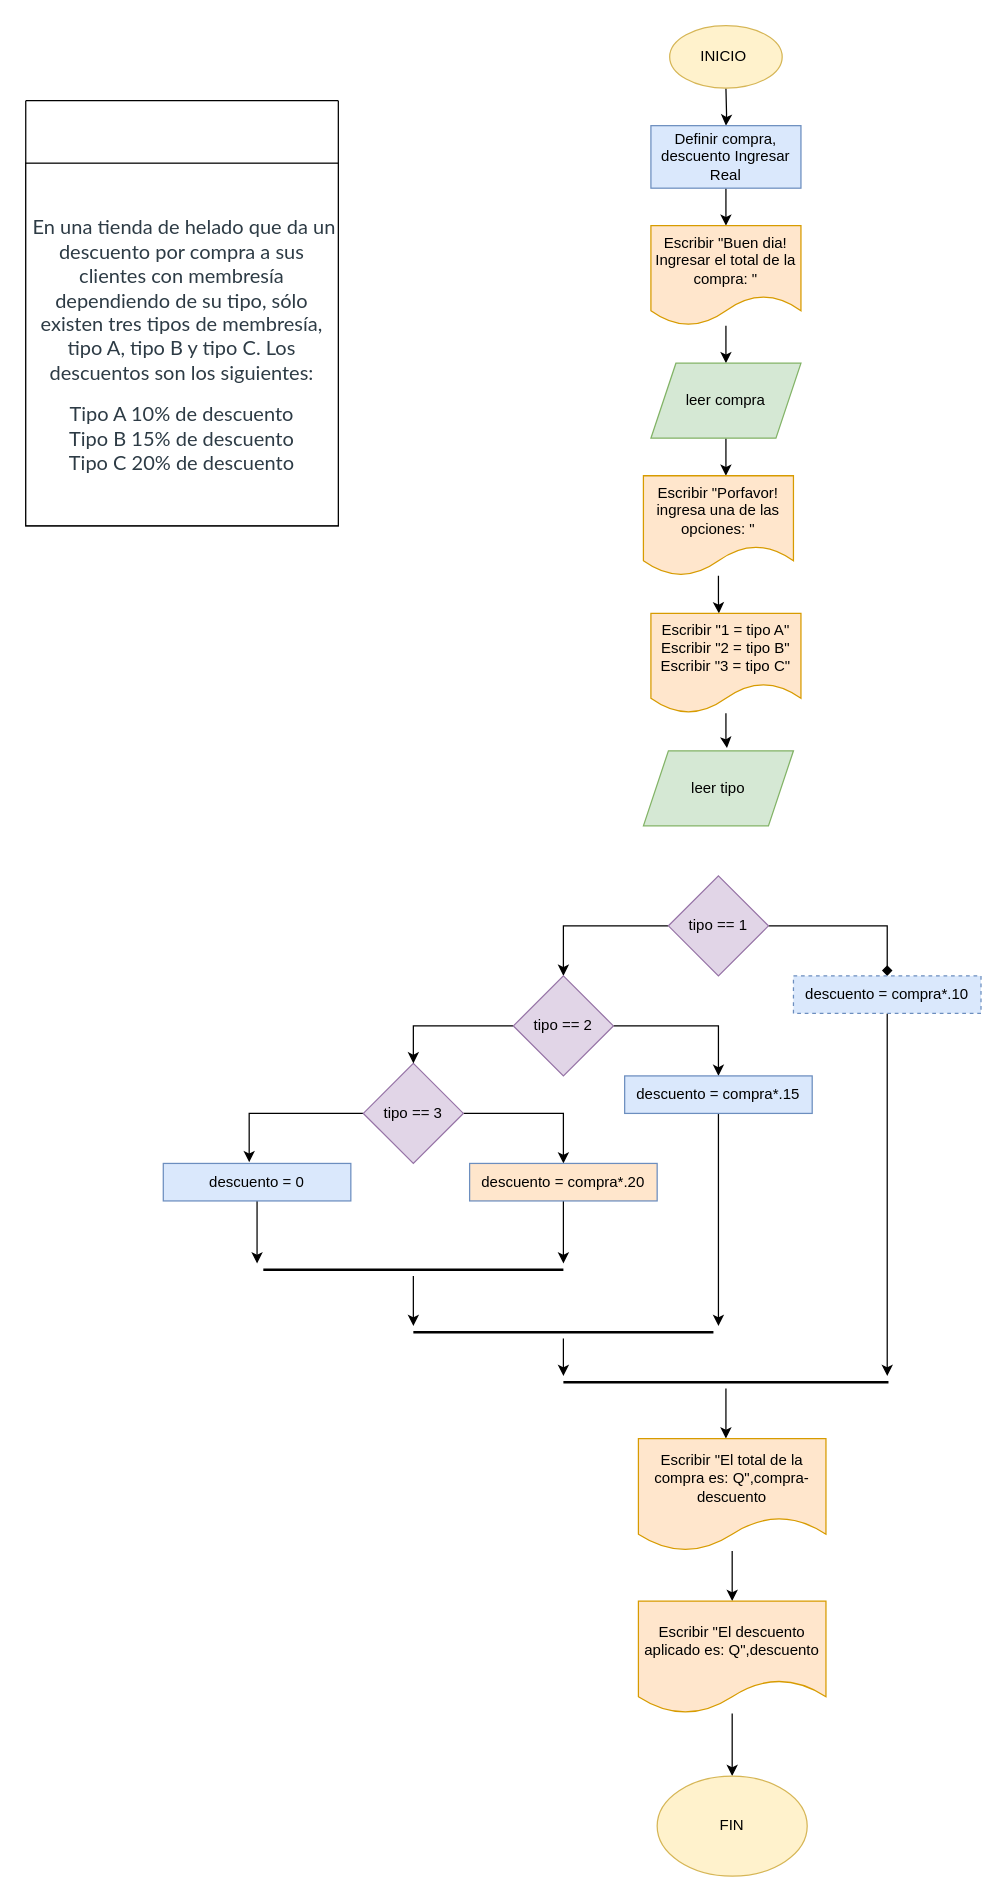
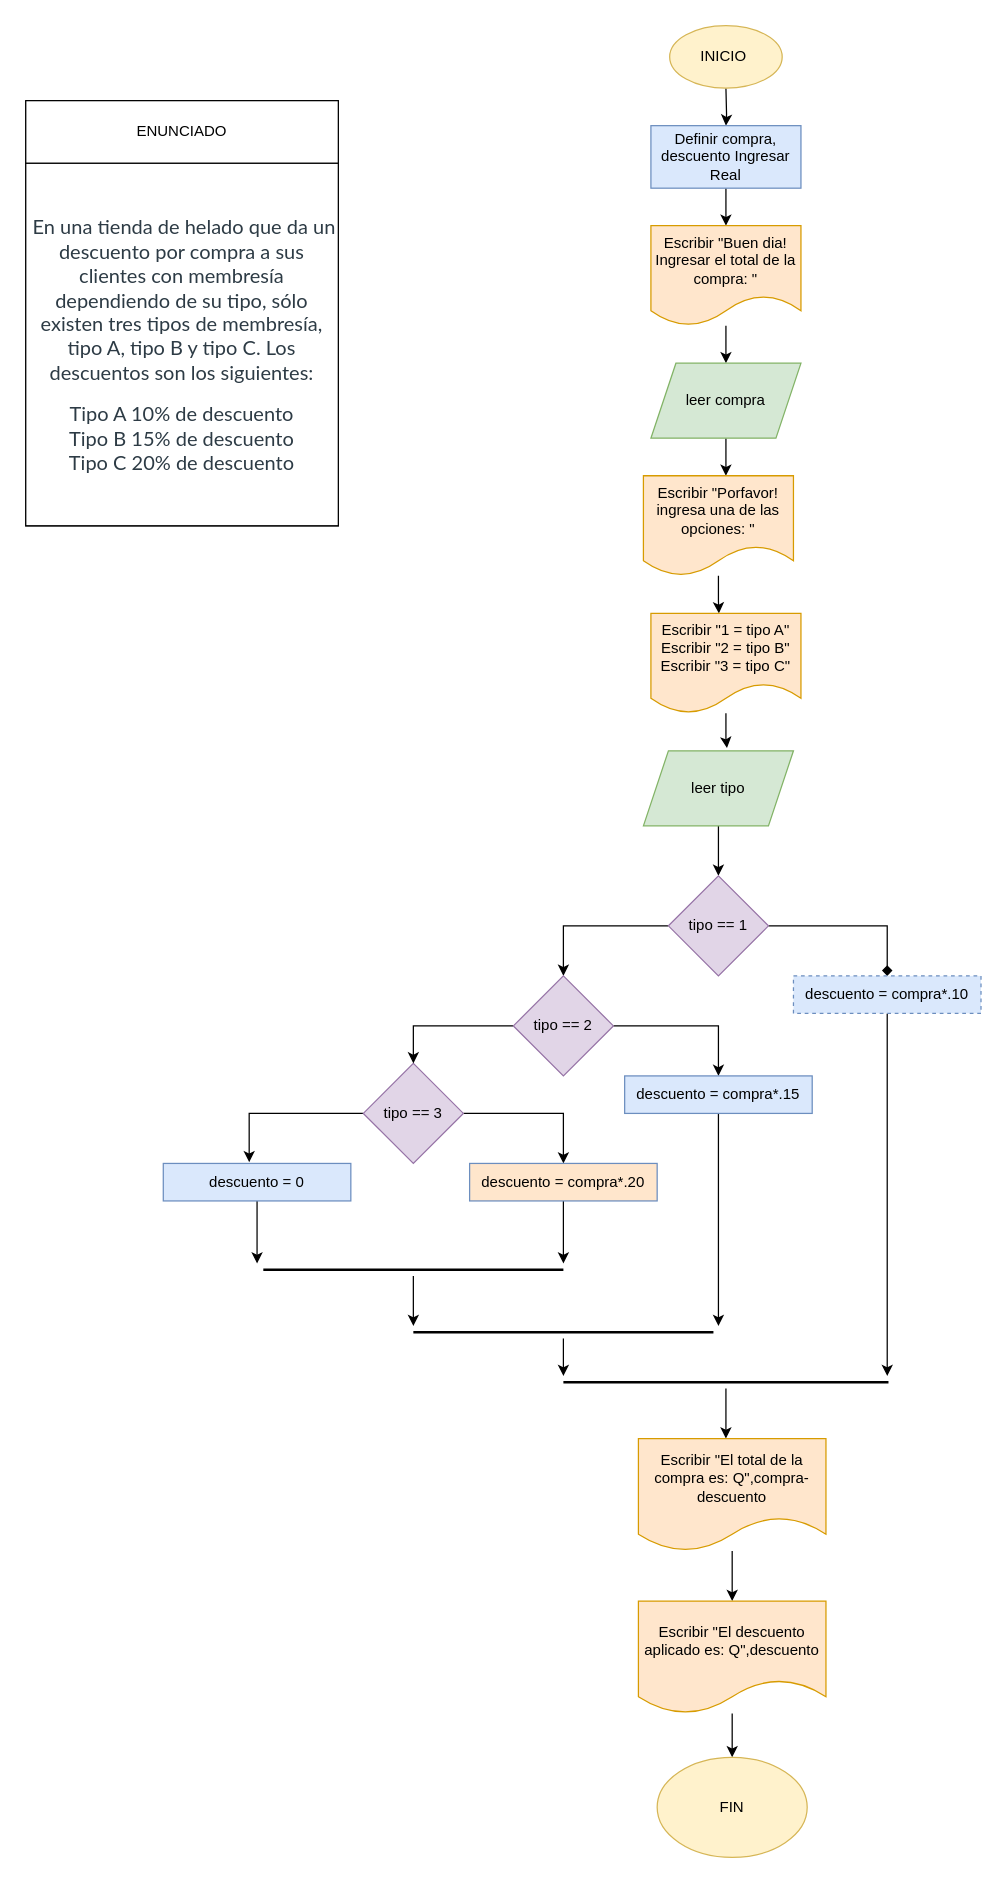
+ <mxCell id="46" value="ENUNCIADO" style="whiteSpace=wrap;html=1;" parent="1" vertex="1"><mxGeometry x="20" y="80" width="250" height="50" as="geometry" /></mxCell>
+ <mxCell id="14" style="edgeStyle=orthogonalEdgeStyle;rounded=0;orthogonalLoop=1;jettySize=auto;html=1;entryX=0.5;entryY=0;entryDx=0;entryDy=0;" parent="1" source="15" target="18" edge="1"><mxGeometry relative="1" as="geometry" /></mxCell>
- <mxCell id="43" value="FIN" style="ellipse;whiteSpace=wrap;html=1;fillColor=#fff2cc;strokeColor=#d6b656;" parent="1" vertex="1"><mxGeometry x="525" y="1420" width="120" height="80" as="geometry" /></mxCell>
+ <mxCell id="43" value="FIN" style="ellipse;whiteSpace=wrap;html=1;fillColor=#fff2cc;strokeColor=#d6b656;" parent="1" vertex="1"><mxGeometry x="525" y="1405" width="120" height="80" as="geometry" /></mxCell>
